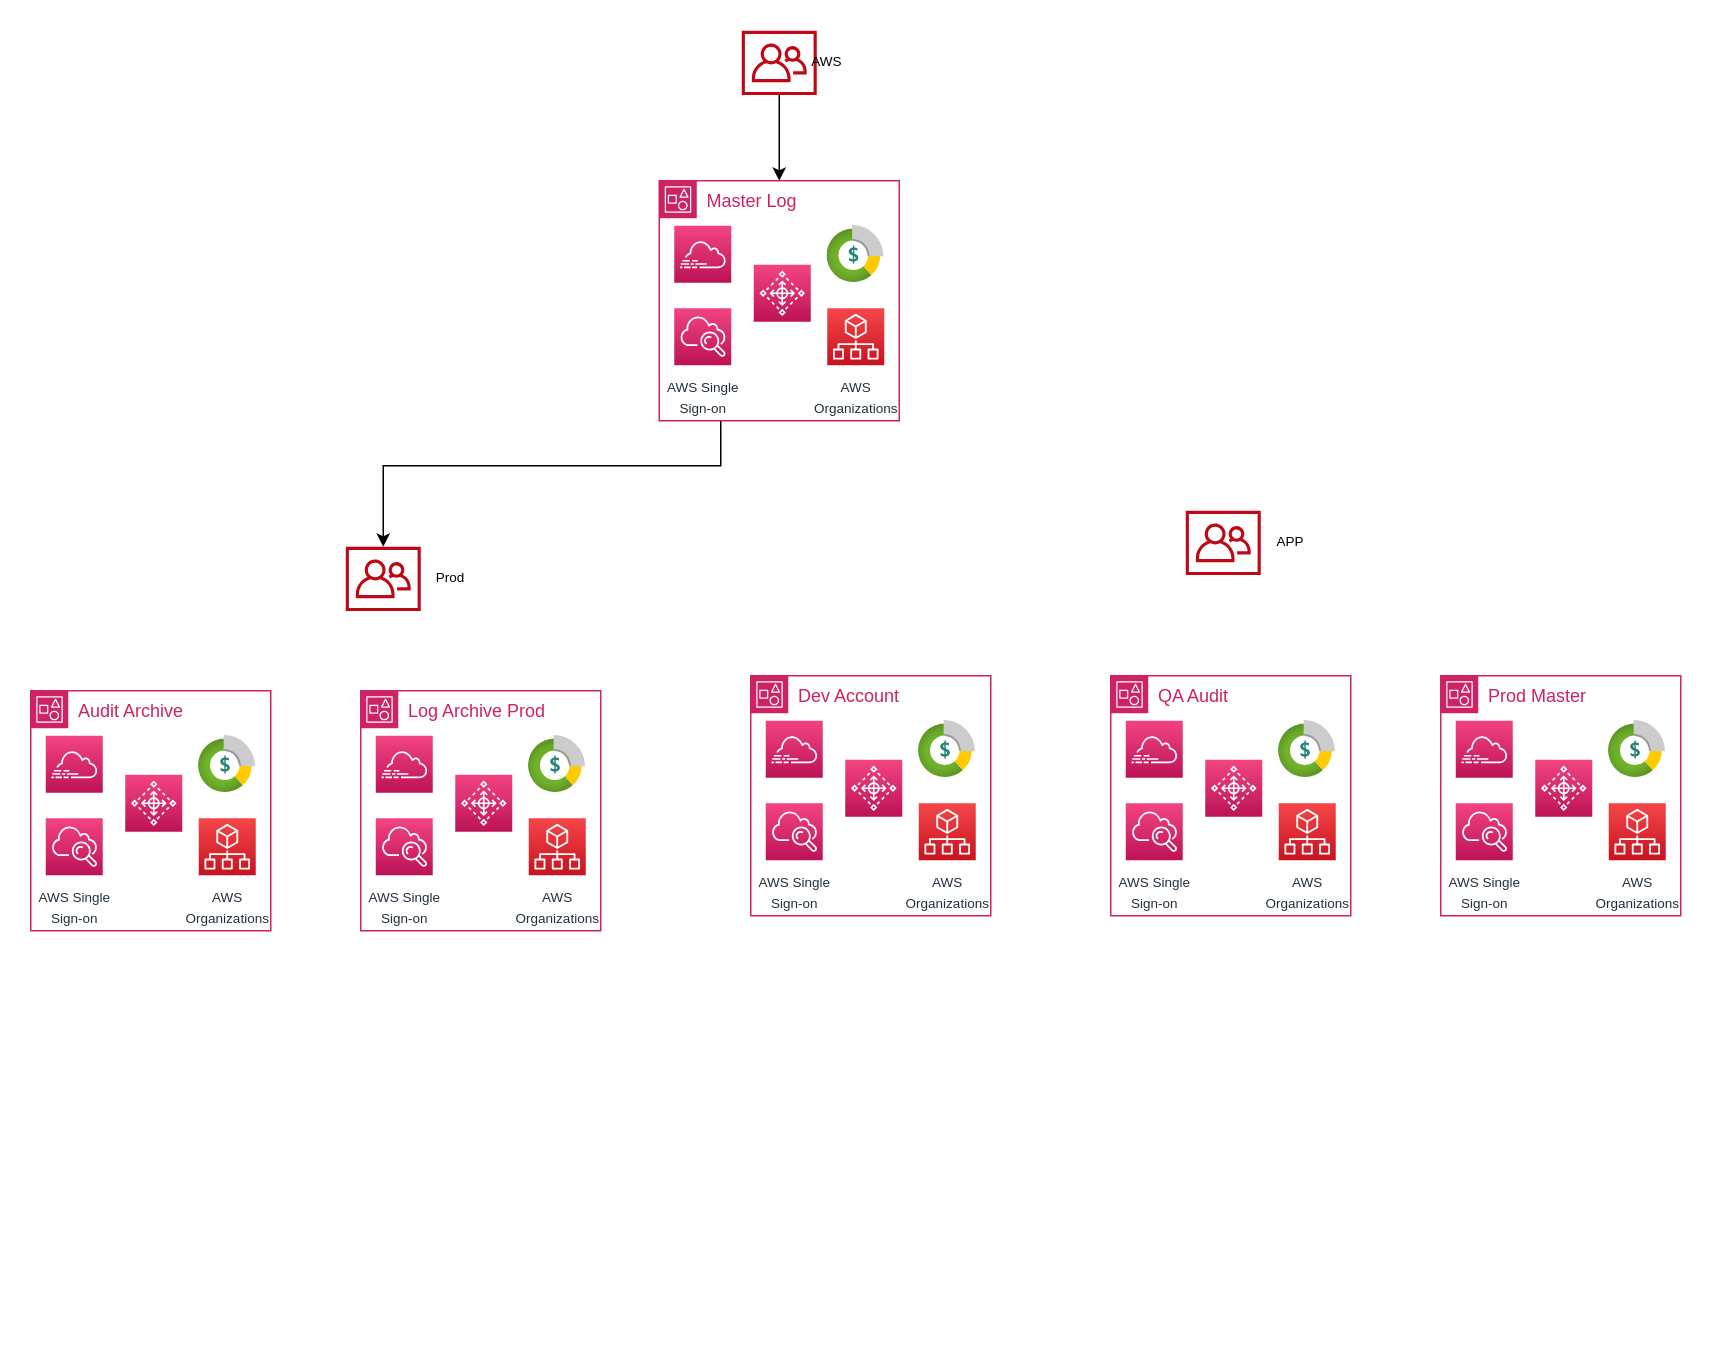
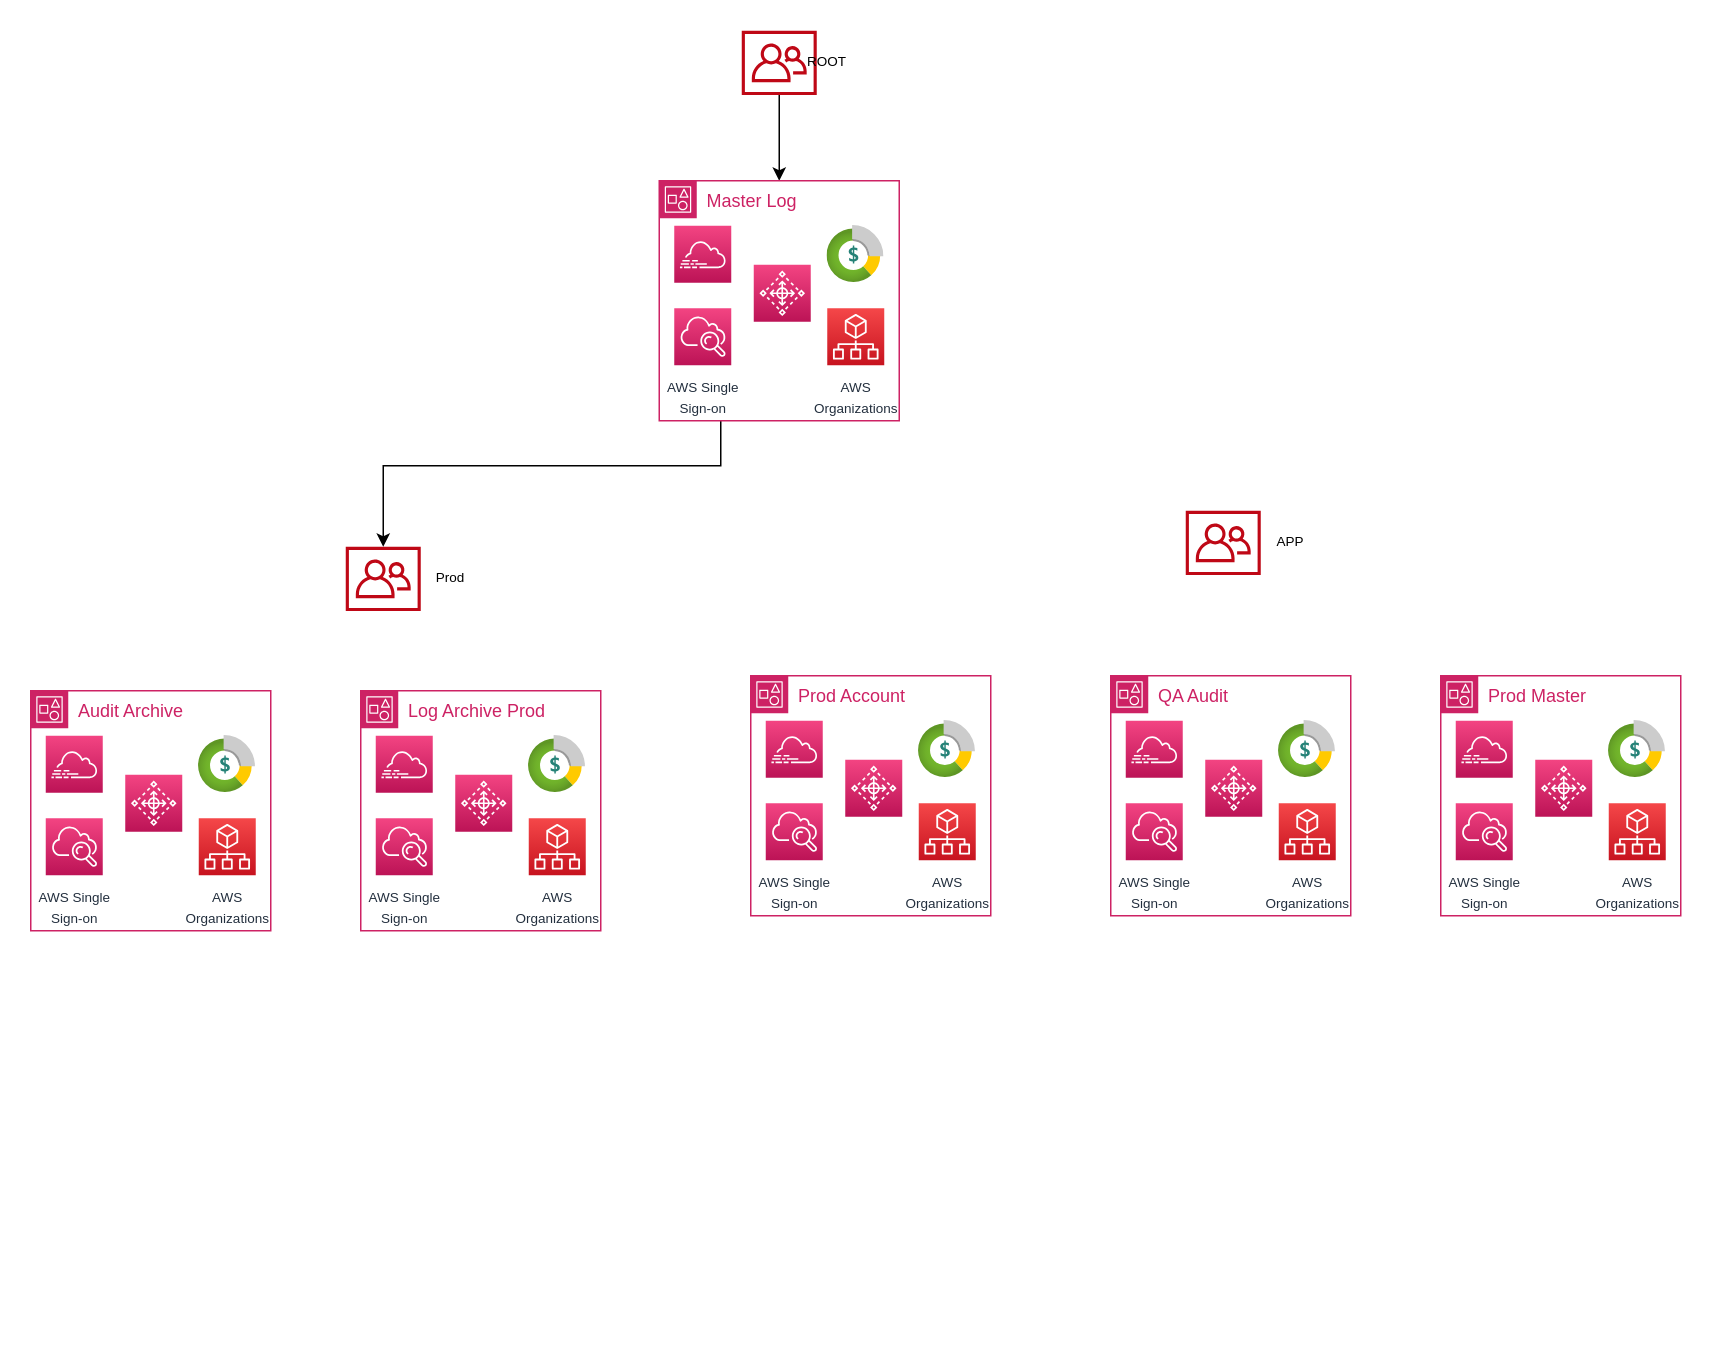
- <mxCell id="10" value="AWS" style="text;html=1;strokeColor=none;fillColor=none;align=center;verticalAlign=middle;whiteSpace=wrap;rounded=0;fontSize=9;" vertex="1" parent="1"><mxGeometry x="521" y="26.48" width="60" height="30" as="geometry" /></mxCell>
+ <mxCell id="10" value="ROOT" style="text;html=1;strokeColor=none;fillColor=none;align=center;verticalAlign=middle;whiteSpace=wrap;rounded=0;fontSize=9;" vertex="1" parent="1"><mxGeometry x="521" y="26.48" width="60" height="30" as="geometry" /></mxCell>
- <mxCell id="17" value="Dev Account" style="points=[[0,0],[0.25,0],[0.5,0],[0.75,0],[1,0],[1,0.25],[1,0.5],[1,0.75],[1,1],[0.75,1],[0.5,1],[0.25,1],[0,1],[0,0.75],[0,0.5],[0,0.25]];outlineConnect=0;gradientColor=none;html=1;whiteSpace=wrap;fontSize=12;fontStyle=0;container=1;pointerEvents=0;collapsible=0;recursiveResize=0;shape=mxgraph.aws4.group;grIcon=mxgraph.aws4.group_account;strokeColor=#CD2264;fillColor=none;verticalAlign=top;align=left;spacingLeft=30;fontColor=#CD2264;dashed=0;" vertex="1" parent="1"><mxGeometry x="500" y="450" width="160" height="160" as="geometry" /></mxCell>
+ <mxCell id="17" value="Prod Account" style="points=[[0,0],[0.25,0],[0.5,0],[0.75,0],[1,0],[1,0.25],[1,0.5],[1,0.75],[1,1],[0.75,1],[0.5,1],[0.25,1],[0,1],[0,0.75],[0,0.5],[0,0.25]];outlineConnect=0;gradientColor=none;html=1;whiteSpace=wrap;fontSize=12;fontStyle=0;container=1;pointerEvents=0;collapsible=0;recursiveResize=0;shape=mxgraph.aws4.group;grIcon=mxgraph.aws4.group_account;strokeColor=#CD2264;fillColor=none;verticalAlign=top;align=left;spacingLeft=30;fontColor=#CD2264;dashed=0;" vertex="1" parent="1"><mxGeometry x="500" y="450" width="160" height="160" as="geometry" /></mxCell>
